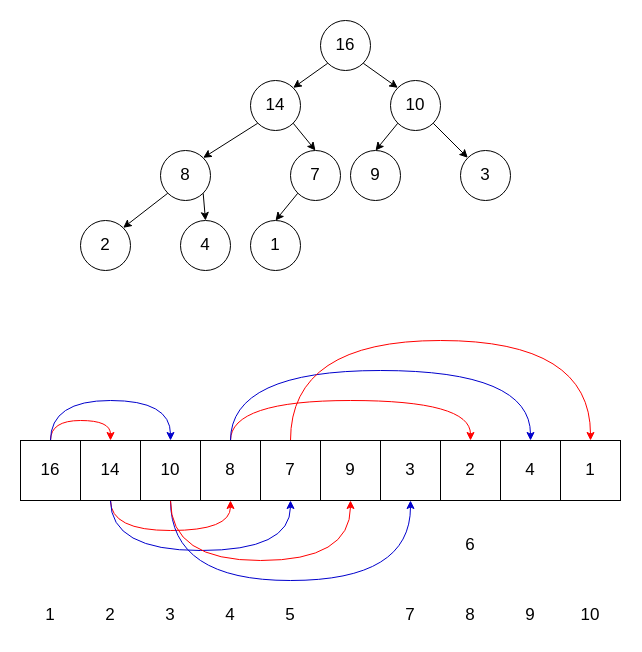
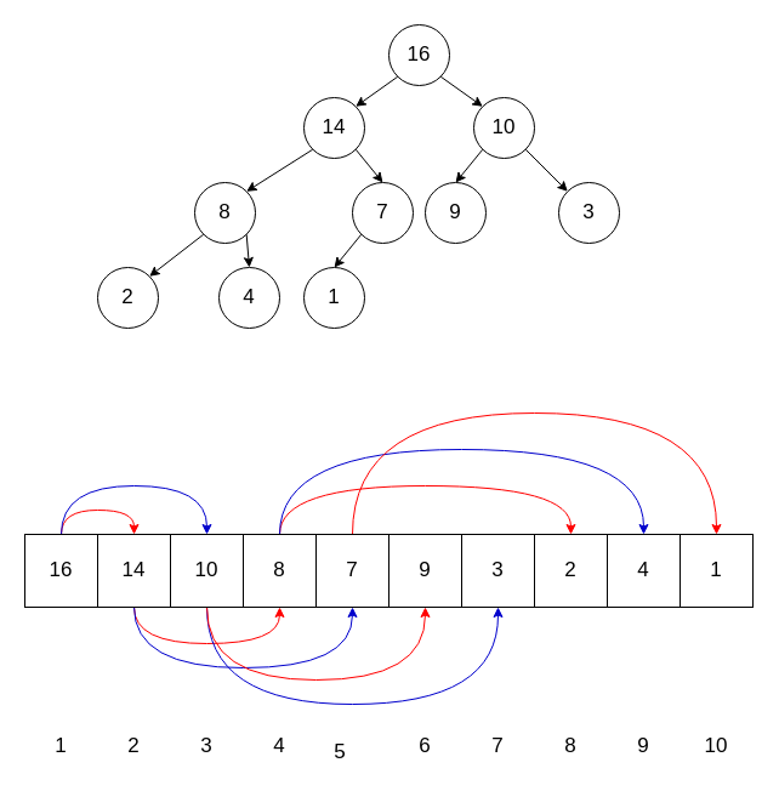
- <mxCell id="22" value="6" style="text;html=1;strokeColor=none;fillColor=none;align=center;verticalAlign=middle;whiteSpace=wrap;rounded=0;fontSize=17;" parent="1" vertex="1"><mxGeometry x="450" y="530" width="40" height="30" as="geometry" /></mxCell>
+ <mxCell id="22" value="6" style="text;html=1;strokeColor=none;fillColor=none;align=center;verticalAlign=middle;whiteSpace=wrap;rounded=0;fontSize=17;" parent="1" vertex="1"><mxGeometry x="330" y="600" width="40" height="30" as="geometry" /></mxCell>
- <mxCell id="20" value="5" style="text;html=1;strokeColor=none;fillColor=none;align=center;verticalAlign=middle;whiteSpace=wrap;rounded=0;fontSize=17;" parent="1" vertex="1"><mxGeometry x="270" y="600" width="40" height="30" as="geometry" /></mxCell>
+ <mxCell id="20" value="5" style="text;html=1;strokeColor=none;fillColor=none;align=center;verticalAlign=middle;whiteSpace=wrap;rounded=0;fontSize=17;" parent="1" vertex="1"><mxGeometry x="260" y="605" width="40" height="30" as="geometry" /></mxCell>
